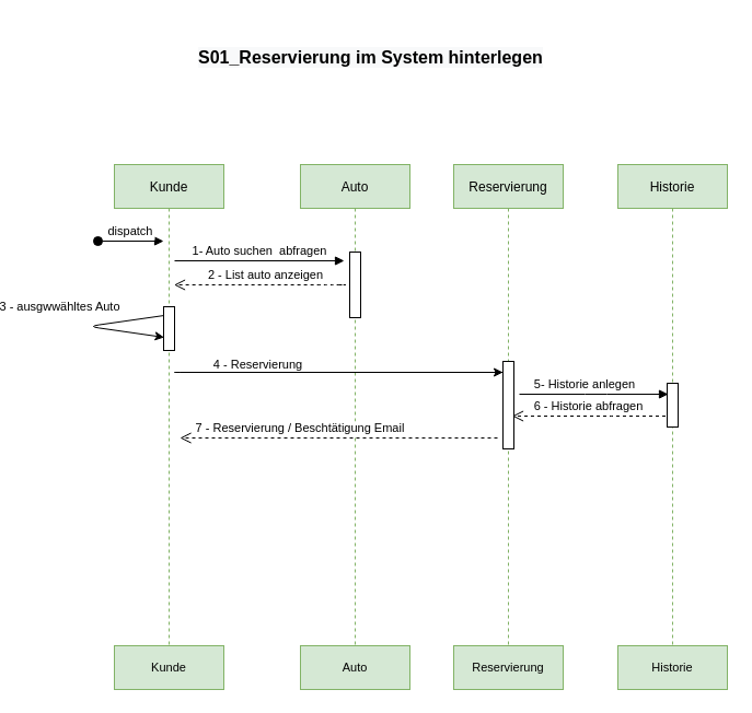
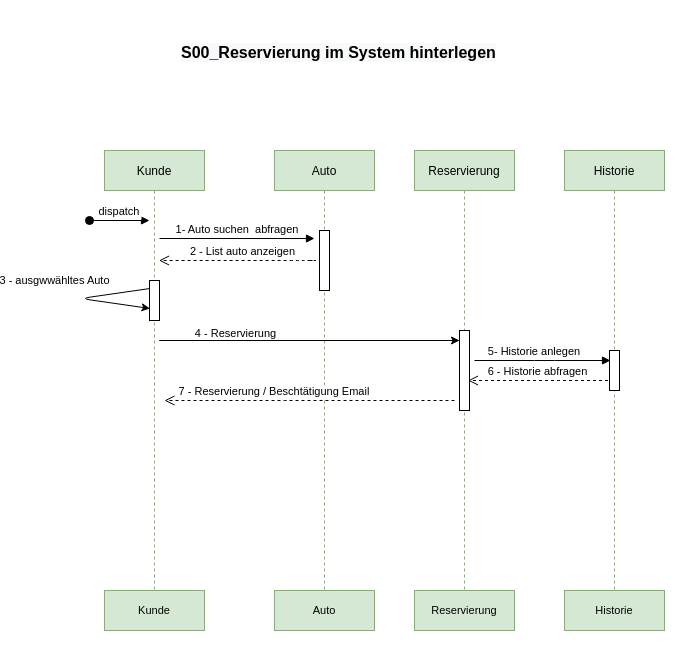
- <mxCell id="23" value="&lt;p class=&quot;MsoNormal&quot; style=&quot;color: rgb(0, 0, 0); font-family: helvetica; font-style: normal; font-weight: 400; letter-spacing: normal; text-align: left; text-indent: 0px; text-transform: none; word-spacing: 0px; background-color: rgb(248, 249, 250); font-size: 16px;&quot;&gt;&lt;b&gt;&lt;font style=&quot;font-size: 16px&quot;&gt;S01_Reservierung im System hinterlegen&lt;/font&gt;&lt;/b&gt;&lt;/p&gt;&lt;font style=&quot;color: rgb(0, 0, 0); font-family: helvetica; font-style: normal; font-weight: 400; letter-spacing: normal; text-align: left; text-indent: 0px; text-transform: none; word-spacing: 0px; background-color: rgb(248, 249, 250); font-size: 16px;&quot;&gt;&lt;font style=&quot;font-size: 16px&quot;&gt;&lt;span style=&quot;text-indent: -18pt&quot;&gt;&lt;br class=&quot;Apple-interchange-newline&quot;&gt;&#10;&#10;&lt;/span&gt;&lt;/font&gt;&lt;/font&gt;" style="text;whiteSpace=wrap;html=1;fontSize=11;" vertex="1" parent="1"><mxGeometry x="119" y="20" width="340" height="50" as="geometry" /></mxCell>
+ <mxCell id="23" value="&lt;p class=&quot;MsoNormal&quot; style=&quot;color: rgb(0, 0, 0); font-family: helvetica; font-style: normal; font-weight: 400; letter-spacing: normal; text-align: left; text-indent: 0px; text-transform: none; word-spacing: 0px; background-color: rgb(248, 249, 250); font-size: 16px;&quot;&gt;&lt;b&gt;&lt;font style=&quot;font-size: 16px&quot;&gt;S00_Reservierung im System hinterlegen&lt;/font&gt;&lt;/b&gt;&lt;/p&gt;&lt;font style=&quot;color: rgb(0, 0, 0); font-family: helvetica; font-style: normal; font-weight: 400; letter-spacing: normal; text-align: left; text-indent: 0px; text-transform: none; word-spacing: 0px; background-color: rgb(248, 249, 250); font-size: 16px;&quot;&gt;&lt;font style=&quot;font-size: 16px&quot;&gt;&lt;span style=&quot;text-indent: -18pt&quot;&gt;&lt;br class=&quot;Apple-interchange-newline&quot;&gt;&#10;&#10;&lt;/span&gt;&lt;/font&gt;&lt;/font&gt;" style="text;whiteSpace=wrap;html=1;fontSize=11;" vertex="1" parent="1"><mxGeometry x="119" y="20" width="340" height="50" as="geometry" /></mxCell>
